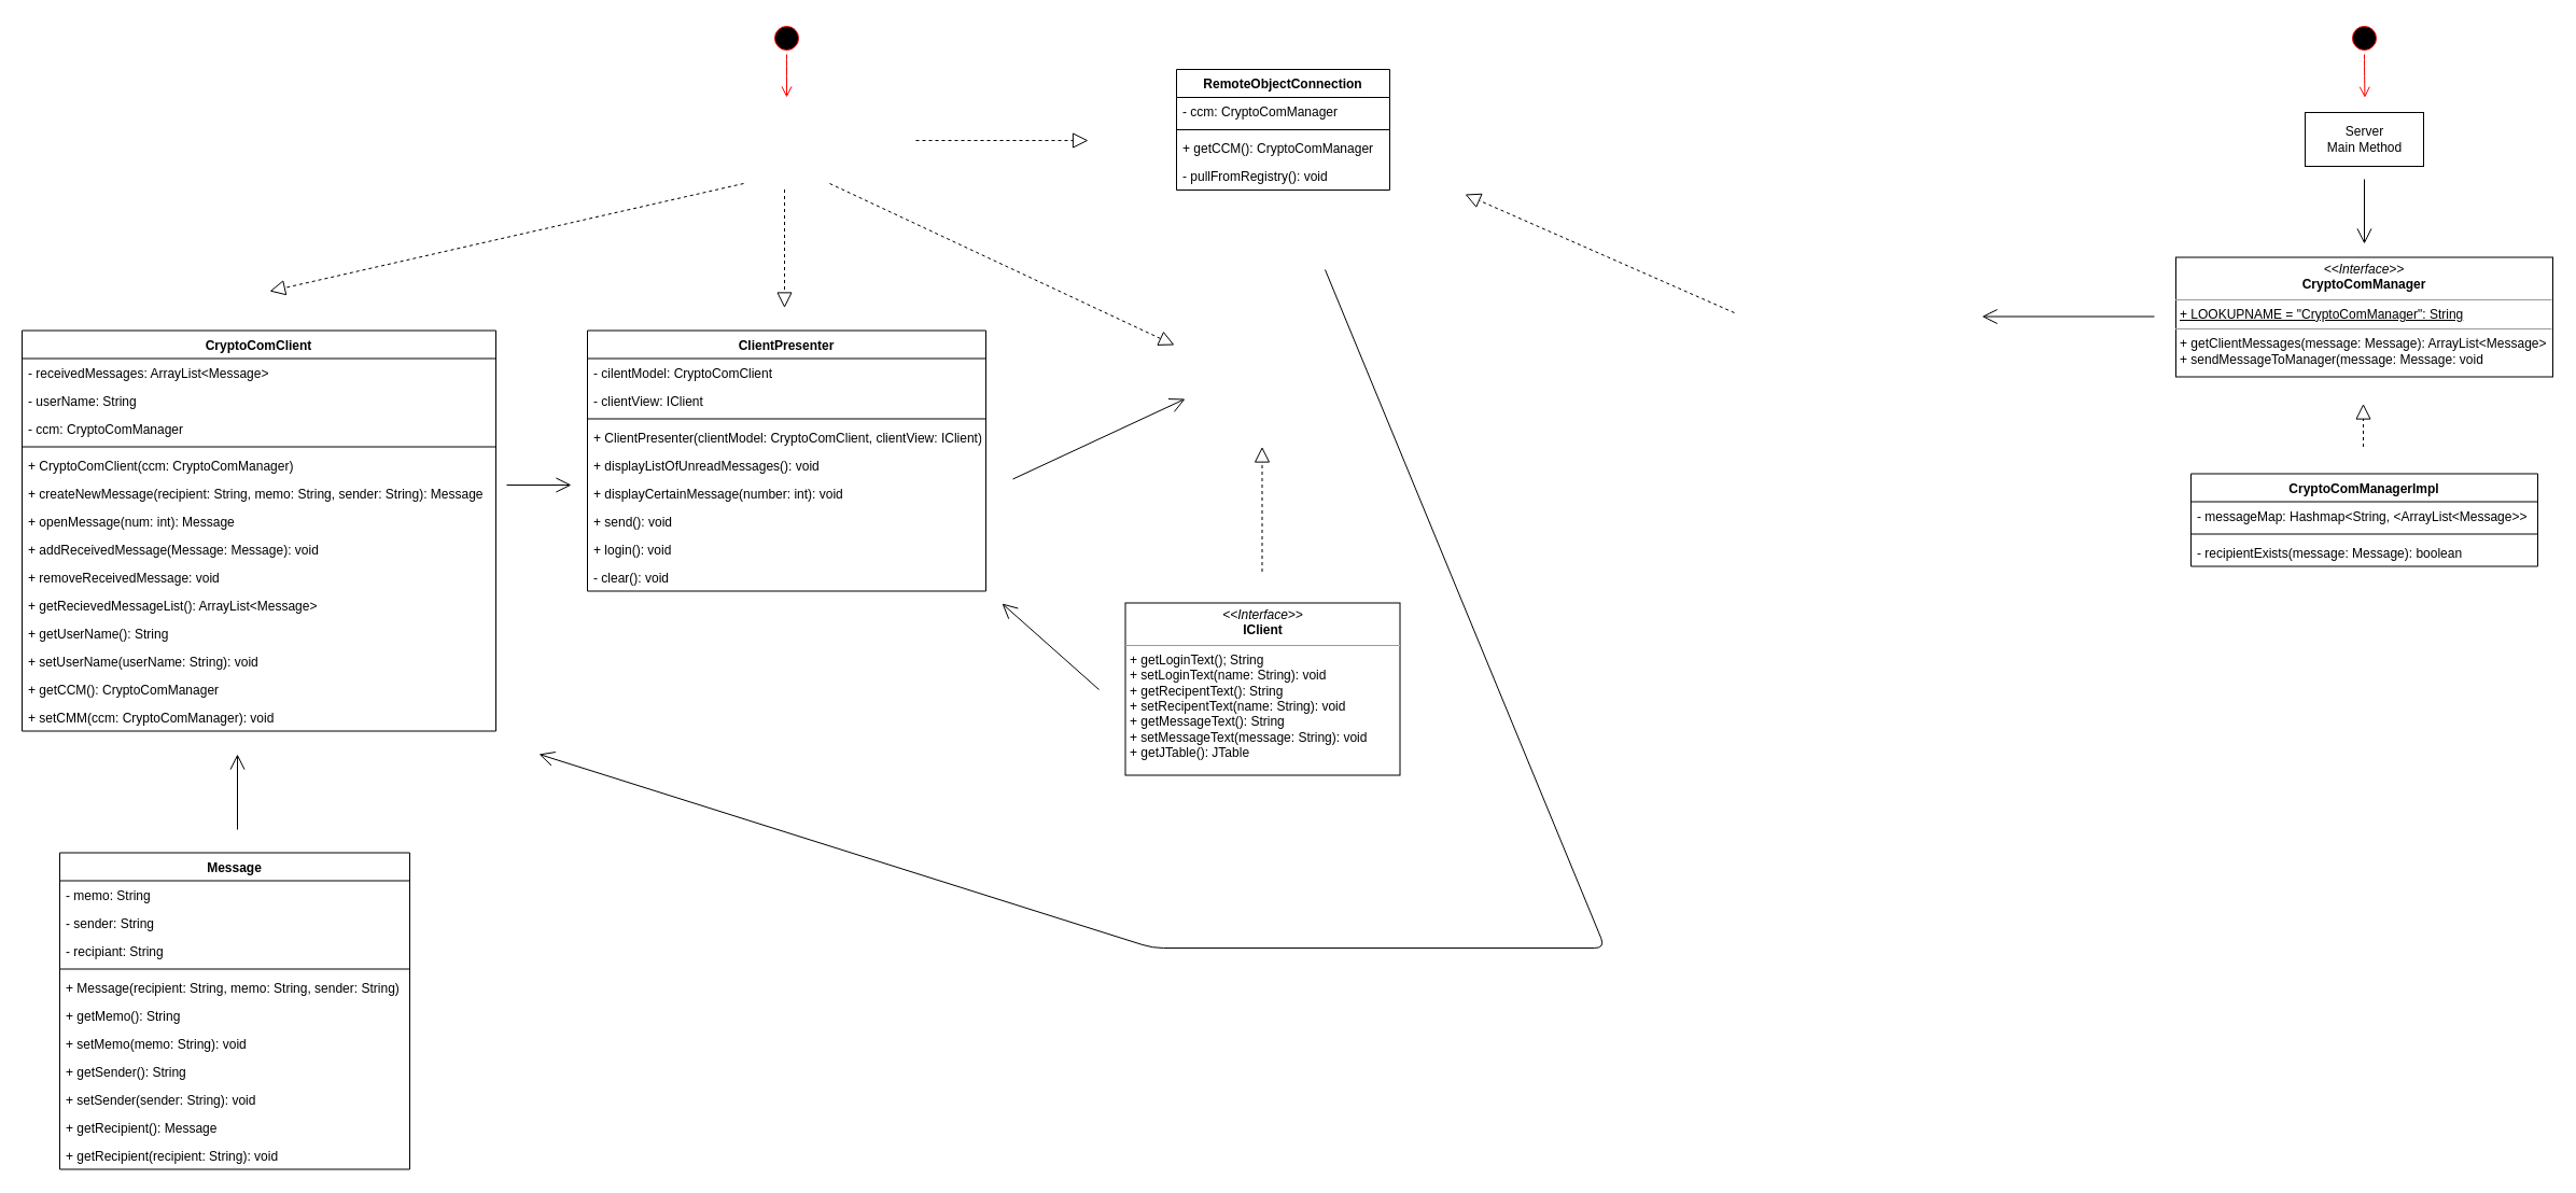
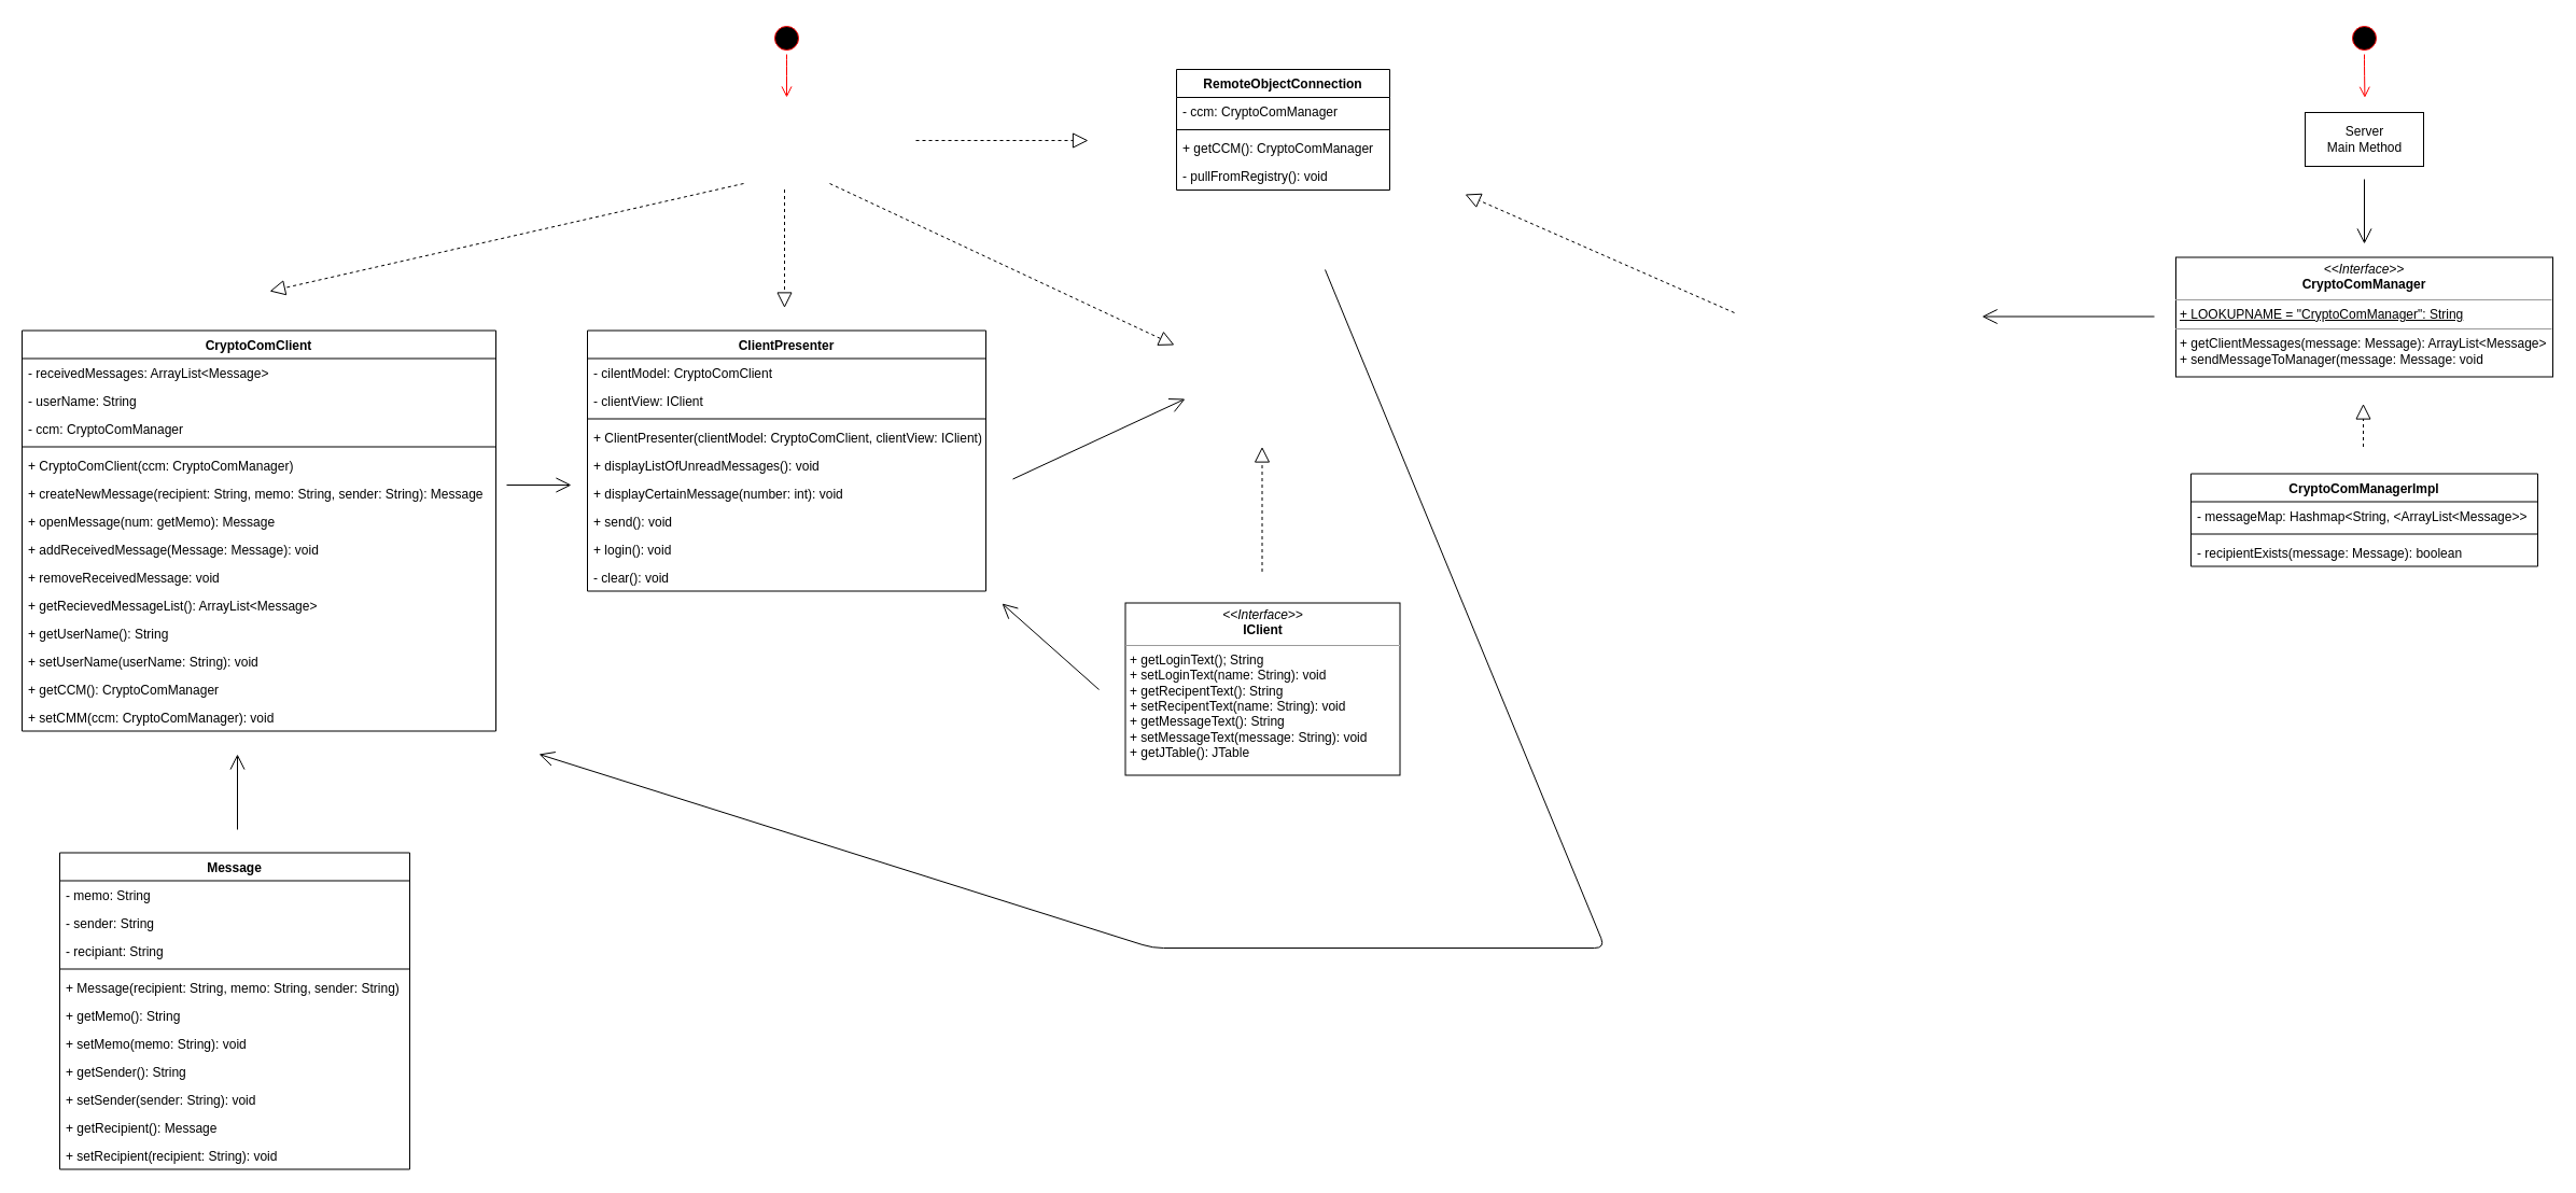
- <mxCell id="11" value="+ openMessage(num: int): Message" style="text;strokeColor=none;fillColor=none;align=left;verticalAlign=top;spacingLeft=4;spacingRight=4;overflow=hidden;rotatable=0;points=[[0,0.5],[1,0.5]];portConstraint=eastwest;" parent="4" vertex="1"><mxGeometry y="164" width="440" height="26" as="geometry" /></mxCell>
+ <mxCell id="11" value="+ openMessage(num: getMemo): Message" style="text;strokeColor=none;fillColor=none;align=left;verticalAlign=top;spacingLeft=4;spacingRight=4;overflow=hidden;rotatable=0;points=[[0,0.5],[1,0.5]];portConstraint=eastwest;" parent="4" vertex="1"><mxGeometry y="164" width="440" height="26" as="geometry" /></mxCell>
- <mxCell id="30" value="+ getRecipient(recipient: String): void" style="text;strokeColor=none;fillColor=none;align=left;verticalAlign=top;spacingLeft=4;spacingRight=4;overflow=hidden;rotatable=0;points=[[0,0.5],[1,0.5]];portConstraint=eastwest;" parent="19" vertex="1"><mxGeometry y="268" width="325" height="26" as="geometry" /></mxCell>
+ <mxCell id="30" value="+ setRecipient(recipient: String): void" style="text;strokeColor=none;fillColor=none;align=left;verticalAlign=top;spacingLeft=4;spacingRight=4;overflow=hidden;rotatable=0;points=[[0,0.5],[1,0.5]];portConstraint=eastwest;" parent="19" vertex="1"><mxGeometry y="268" width="325" height="26" as="geometry" /></mxCell>
